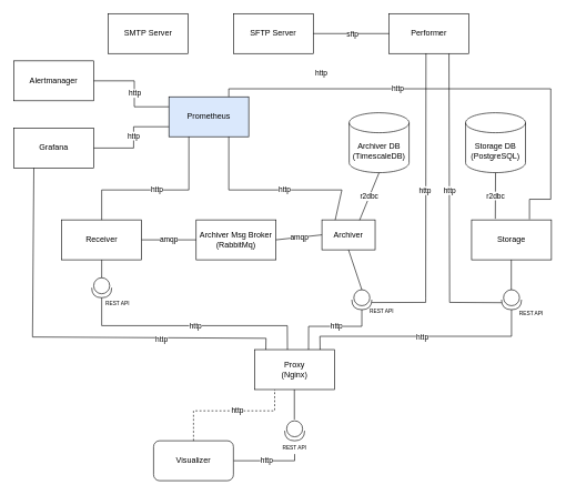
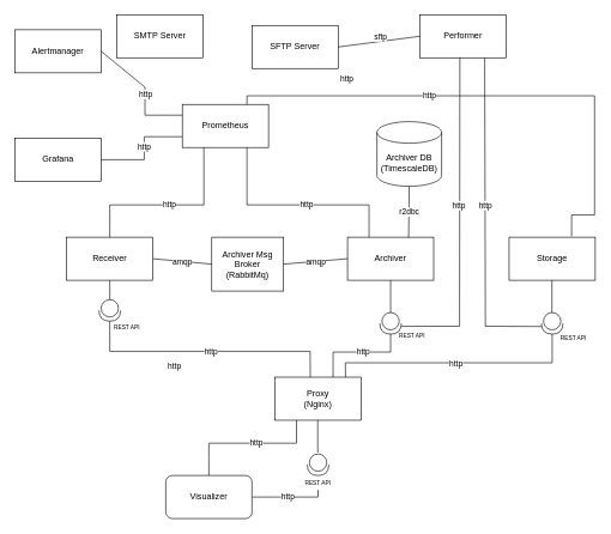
- <mxCell id="42" value="SFTP Server" style="rounded=0;whiteSpace=wrap;html=1;" parent="1" vertex="1"><mxGeometry x="350" y="20" width="120" height="60" as="geometry" /></mxCell>
+ <mxCell id="42" value="SFTP Server" style="rounded=0;whiteSpace=wrap;html=1;" parent="1" vertex="1"><mxGeometry x="350" y="35" width="120" height="60" as="geometry" /></mxCell>
- <mxCell id="51" value="Alertmanager" style="rounded=0;whiteSpace=wrap;html=1;" vertex="1" parent="1"><mxGeometry x="20" y="91" width="120" height="60" as="geometry" /></mxCell>
+ <mxCell id="51" value="Alertmanager" style="rounded=0;whiteSpace=wrap;html=1;" vertex="1" parent="1"><mxGeometry x="20" y="41" width="120" height="60" as="geometry" /></mxCell>
- <mxCell id="4" value="Prometheus" style="rounded=0;whiteSpace=wrap;html=1;fillColor=#dae8fc;" parent="1" vertex="1"><mxGeometry x="253" y="145" width="120" height="60" as="geometry" /></mxCell>
+ <mxCell id="4" value="Prometheus" style="rounded=0;whiteSpace=wrap;html=1;" parent="1" vertex="1"><mxGeometry x="253" y="145" width="120" height="60" as="geometry" /></mxCell>
- <mxCell id="25" value="Storage DB&lt;br&gt;(PostgreSQL)" style="shape=cylinder3;whiteSpace=wrap;html=1;boundedLbl=1;backgroundOutline=1;size=15;" parent="1" vertex="1"><mxGeometry x="699" y="169" width="90" height="90" as="geometry" /></mxCell>
- <mxCell id="26" value="r2dbc" style="endArrow=none;html=1;rounded=0;entryX=0.297;entryY=-0.028;entryDx=0;entryDy=0;exitX=0.5;exitY=1;exitDx=0;exitDy=0;exitPerimeter=0;entryPerimeter=0;" parent="1" source="25" target="21" edge="1"><mxGeometry width="50" height="50" relative="1" as="geometry"><mxPoint x="767.66" y="254.64" as="sourcePoint" /><mxPoint x="767.74" y="330" as="targetPoint" /></mxGeometry></mxCell>
- <mxCell id="3" value="Archiver" style="rounded=0;whiteSpace=wrap;html=1;" parent="1" vertex="1"><mxGeometry x="483" y="330" width="80" height="45" as="geometry" /></mxCell>
+ <mxCell id="3" value="Archiver" style="rounded=0;whiteSpace=wrap;html=1;" parent="1" vertex="1"><mxGeometry x="483" y="330" width="120" height="60" as="geometry" /></mxCell>
- <mxCell id="7" value="Archiver Msg Broker&lt;br&gt;(RabbitMq)" style="rounded=0;whiteSpace=wrap;html=1;" parent="1" vertex="1"><mxGeometry x="294" y="330" width="120" height="60" as="geometry" /></mxCell>
+ <mxCell id="7" value="Archiver Msg Broker&lt;br&gt;(RabbitMq)" style="rounded=0;whiteSpace=wrap;html=1;" parent="1" vertex="1"><mxGeometry x="294" y="330" width="100" height="75" as="geometry" /></mxCell>
- <mxCell id="33" value="" style="endArrow=none;html=1;rounded=0;entryX=0.25;entryY=1;entryDx=0;entryDy=0;exitX=0.139;exitY=0;exitDx=0;exitDy=0;exitPerimeter=0;" parent="1" source="29" target="5" edge="1"><mxGeometry width="50" height="50" relative="1" as="geometry"><mxPoint x="384" y="508" as="sourcePoint" /><mxPoint x="71" y="257" as="targetPoint" /><Array as="points"><mxPoint x="399" y="508" /><mxPoint x="48" y="506" /></Array></mxGeometry></mxCell>
- <mxCell id="55" value="http&lt;br&gt;" style="endArrow=none;html=1;rounded=0;exitX=0.5;exitY=0;exitDx=0;exitDy=0;entryX=0.25;entryY=1;entryDx=0;entryDy=0;dashed=1;" edge="1" parent="1" source="54" target="29"><mxGeometry x="0.116" width="50" height="50" relative="1" as="geometry"><mxPoint x="360" y="729" as="sourcePoint" /><mxPoint x="452" y="692" as="targetPoint" /><Array as="points"><mxPoint x="290" y="639" /><mxPoint x="290" y="617" /><mxPoint x="353" y="617" /><mxPoint x="412" y="617" /></Array><mxPoint as="offset" /></mxGeometry></mxCell>
+ <mxCell id="55" value="http&lt;br&gt;" style="endArrow=none;html=1;rounded=0;exitX=0.5;exitY=0;exitDx=0;exitDy=0;entryX=0.25;entryY=1;entryDx=0;entryDy=0;" edge="1" parent="1" source="54" target="29"><mxGeometry x="0.116" width="50" height="50" relative="1" as="geometry"><mxPoint x="360" y="729" as="sourcePoint" /><mxPoint x="452" y="692" as="targetPoint" /><Array as="points"><mxPoint x="290" y="639" /><mxPoint x="290" y="617" /><mxPoint x="353" y="617" /><mxPoint x="412" y="617" /></Array><mxPoint as="offset" /></mxGeometry></mxCell>
